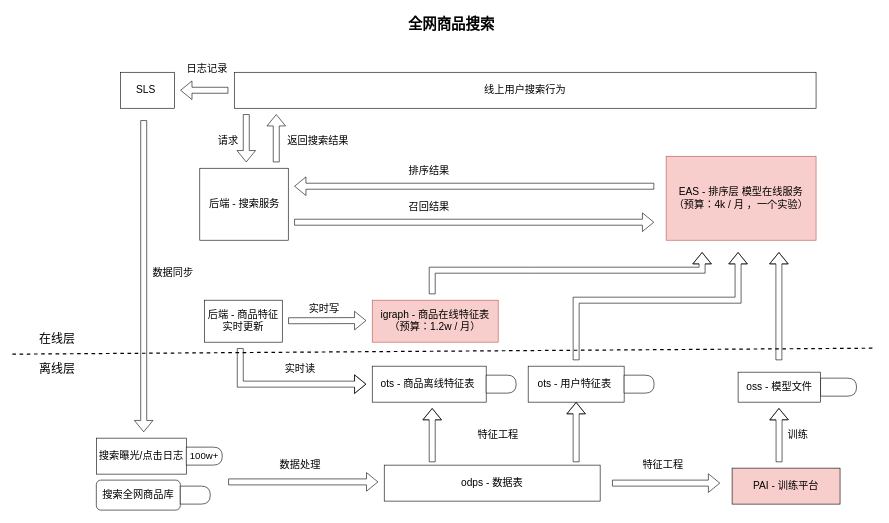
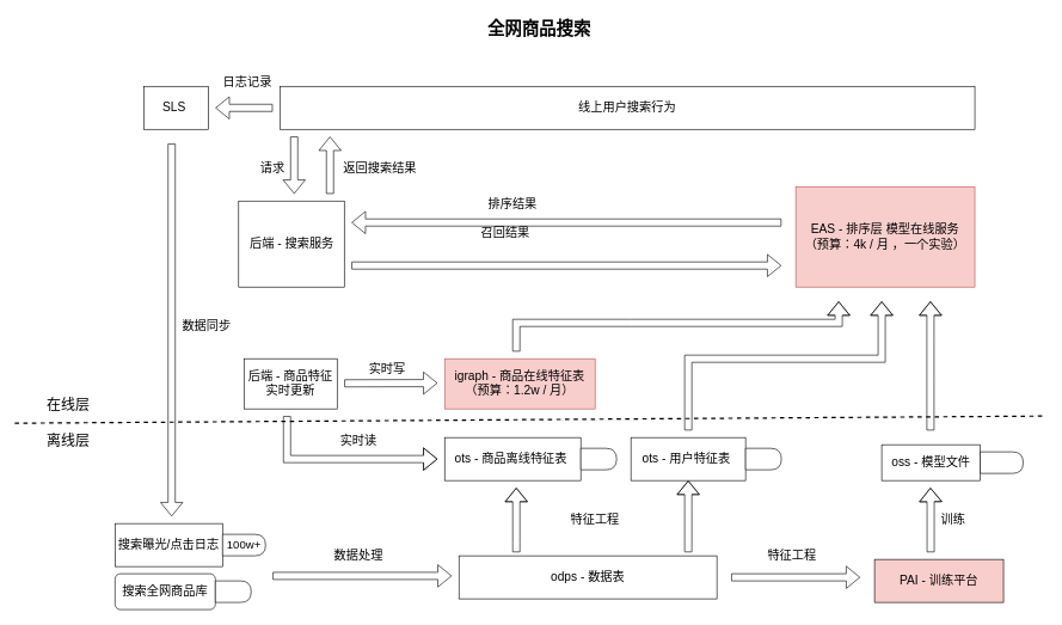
- <mxCell id="31" value="召回结果" style="text;html=1;strokeColor=none;fillColor=none;align=center;verticalAlign=middle;whiteSpace=wrap;rounded=0;fontSize=17;" parent="1" vertex="1"><mxGeometry x="670" y="330" width="90" height="30" as="geometry" /></mxCell>
+ <mxCell id="31" value="召回结果" style="text;html=1;strokeColor=none;fillColor=none;align=center;verticalAlign=middle;whiteSpace=wrap;rounded=0;fontSize=17;" parent="1" vertex="1"><mxGeometry x="660" y="310" width="90" height="30" as="geometry" /></mxCell>
